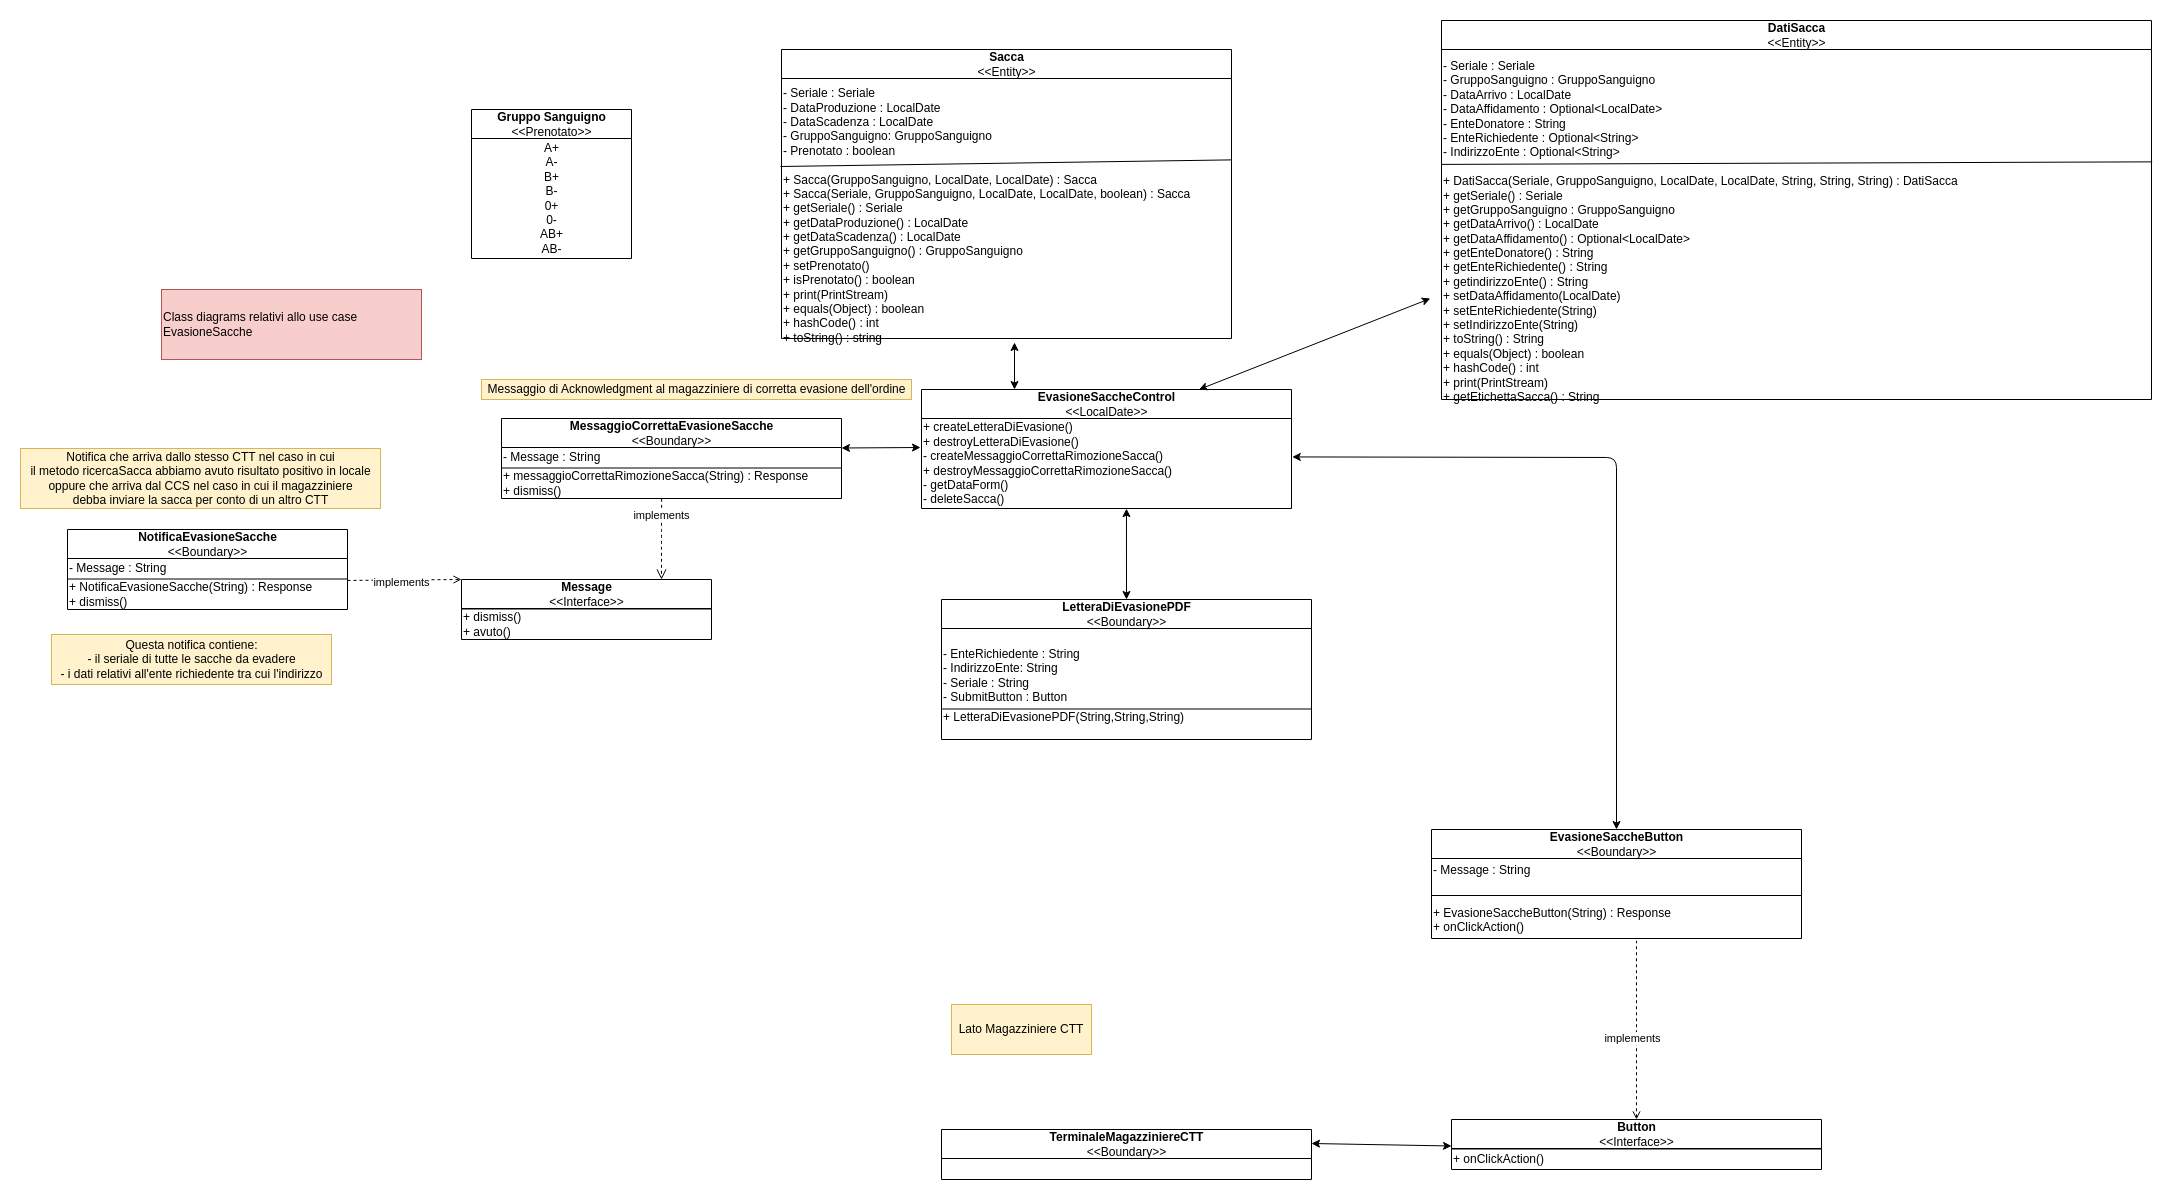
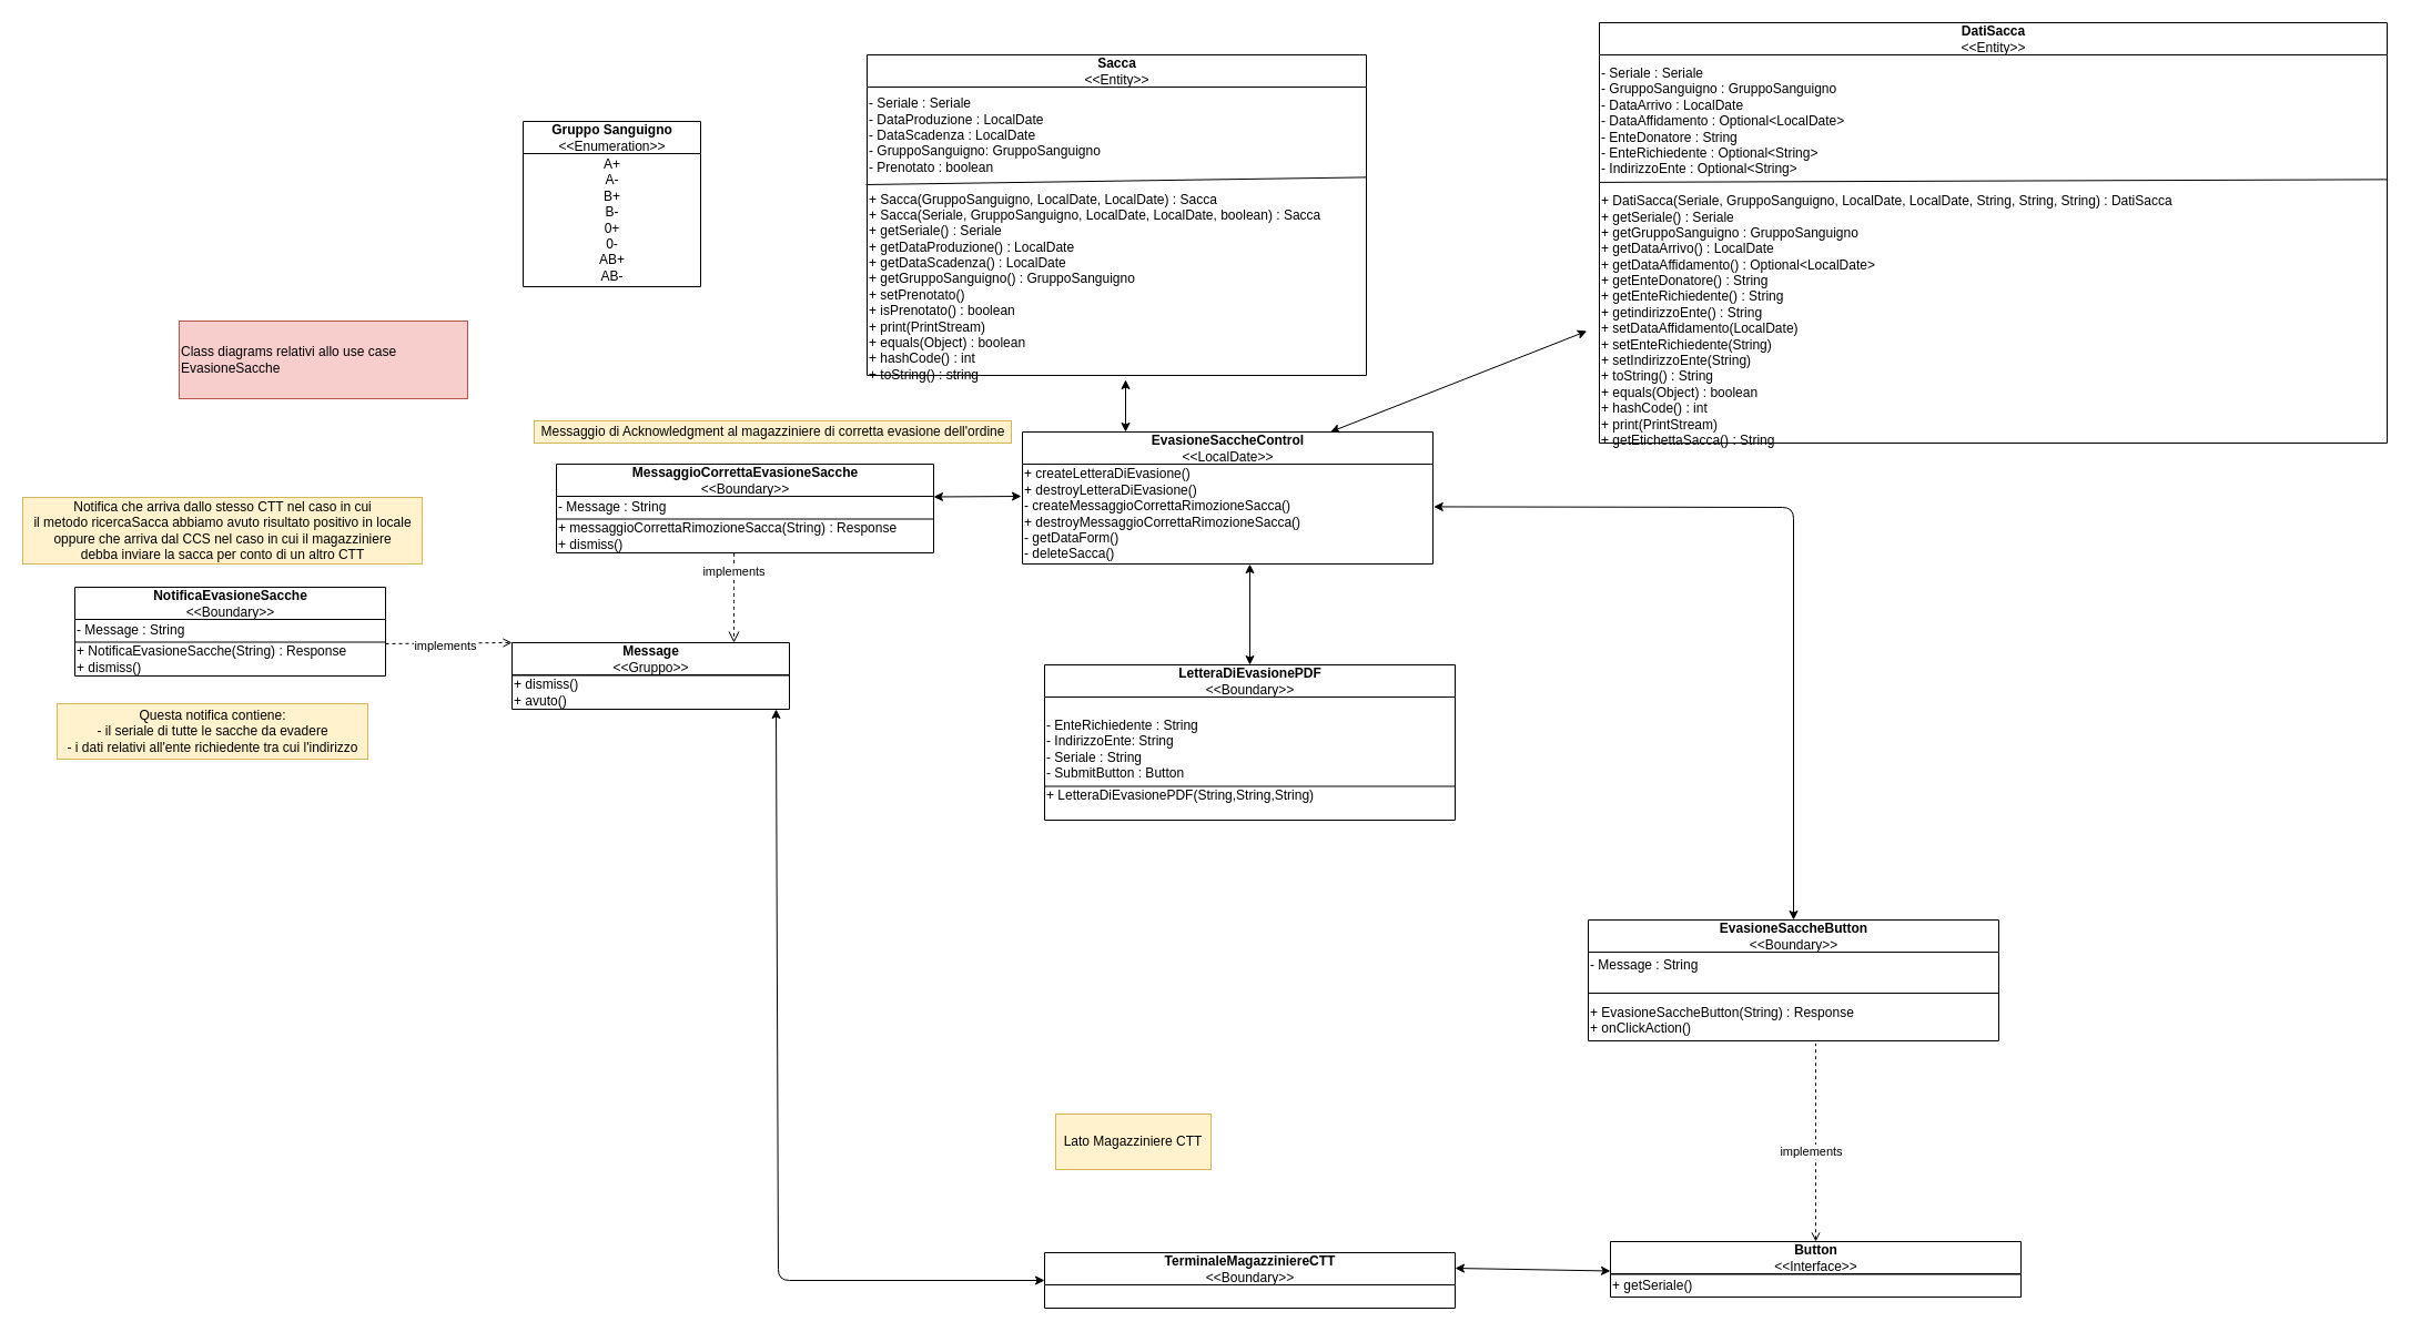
- <mxCell id="7" value="Gruppo Sanguigno&lt;br&gt;&lt;span style=&quot;font-weight: 400&quot;&gt;&amp;lt;&amp;lt;Prenotato&amp;gt;&amp;gt;&lt;/span&gt;" style="swimlane;fontStyle=1;align=center;verticalAlign=middle;childLayout=stackLayout;horizontal=1;startSize=29;horizontalStack=0;resizeParent=1;resizeParentMax=0;resizeLast=0;collapsible=0;marginBottom=0;html=1;" parent="1" vertex="1"><mxGeometry x="471" y="109" width="160" height="149" as="geometry" /></mxCell>
+ <mxCell id="7" value="Gruppo Sanguigno&lt;br&gt;&lt;span style=&quot;font-weight: 400&quot;&gt;&amp;lt;&amp;lt;Enumeration&amp;gt;&amp;gt;&lt;/span&gt;" style="swimlane;fontStyle=1;align=center;verticalAlign=middle;childLayout=stackLayout;horizontal=1;startSize=29;horizontalStack=0;resizeParent=1;resizeParentMax=0;resizeLast=0;collapsible=0;marginBottom=0;html=1;" parent="1" vertex="1"><mxGeometry x="471" y="109" width="160" height="149" as="geometry" /></mxCell>
- <mxCell id="26" value="Message&lt;br&gt;&lt;span style=&quot;font-weight: 400&quot;&gt;&amp;lt;&amp;lt;Interface&amp;gt;&amp;gt;&lt;/span&gt;" style="swimlane;fontStyle=1;align=center;verticalAlign=middle;childLayout=stackLayout;horizontal=1;startSize=29;horizontalStack=0;resizeParent=1;resizeParentMax=0;resizeLast=0;collapsible=0;marginBottom=0;html=1;" parent="1" vertex="1"><mxGeometry x="461" y="579" width="250" height="60" as="geometry" /></mxCell>
+ <mxCell id="26" value="Message&lt;br&gt;&lt;span style=&quot;font-weight: 400&quot;&gt;&amp;lt;&amp;lt;Gruppo&amp;gt;&amp;gt;&lt;/span&gt;" style="swimlane;fontStyle=1;align=center;verticalAlign=middle;childLayout=stackLayout;horizontal=1;startSize=29;horizontalStack=0;resizeParent=1;resizeParentMax=0;resizeLast=0;collapsible=0;marginBottom=0;html=1;" parent="1" vertex="1"><mxGeometry x="461" y="579" width="250" height="60" as="geometry" /></mxCell>
+ <mxCell id="29" value="" style="endArrow=classic;startArrow=classic;html=1;exitX=0;exitY=0.5;exitDx=0;exitDy=0;entryX=0.952;entryY=1;entryDx=0;entryDy=0;entryPerimeter=0;" parent="1" source="13" target="28" edge="1"><mxGeometry width="50" height="50" relative="1" as="geometry"><mxPoint x="911" y="919" as="sourcePoint" /><mxPoint x="691" y="639" as="targetPoint" /><Array as="points"><mxPoint x="701" y="1154" /></Array></mxGeometry></mxCell>
- <mxCell id="19" value="+ onClickAction()" style="text;html=1;align=left;verticalAlign=middle;resizable=0;points=[];autosize=1;" parent="17" vertex="1"><mxGeometry y="30" width="370" height="20" as="geometry" /></mxCell>
+ <mxCell id="19" value="+ getSeriale()" style="text;html=1;align=left;verticalAlign=middle;resizable=0;points=[];autosize=1;" parent="17" vertex="1"><mxGeometry y="30" width="370" height="20" as="geometry" /></mxCell>
